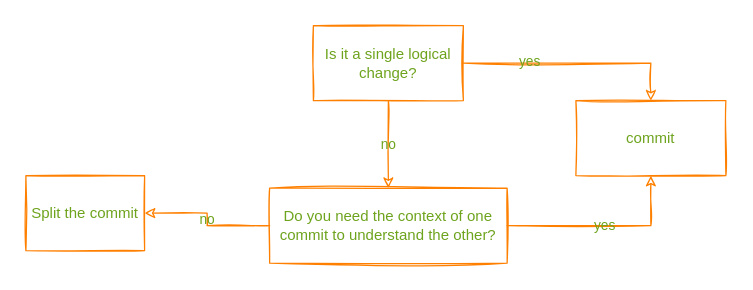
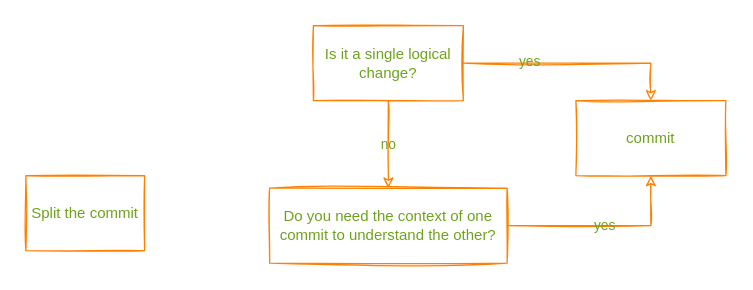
- <mxCell id="7" value="no" style="edgeStyle=orthogonalEdgeStyle;rounded=0;orthogonalLoop=1;jettySize=auto;html=1;entryX=1;entryY=0.5;entryDx=0;entryDy=0;labelBackgroundColor=none;fontColor=#6EA31D;strokeColor=#FF8000;sketch=1;fillOpacity=0;" edge="1" parent="1" source="9" target="10"><mxGeometry relative="1" as="geometry" /></mxCell>
